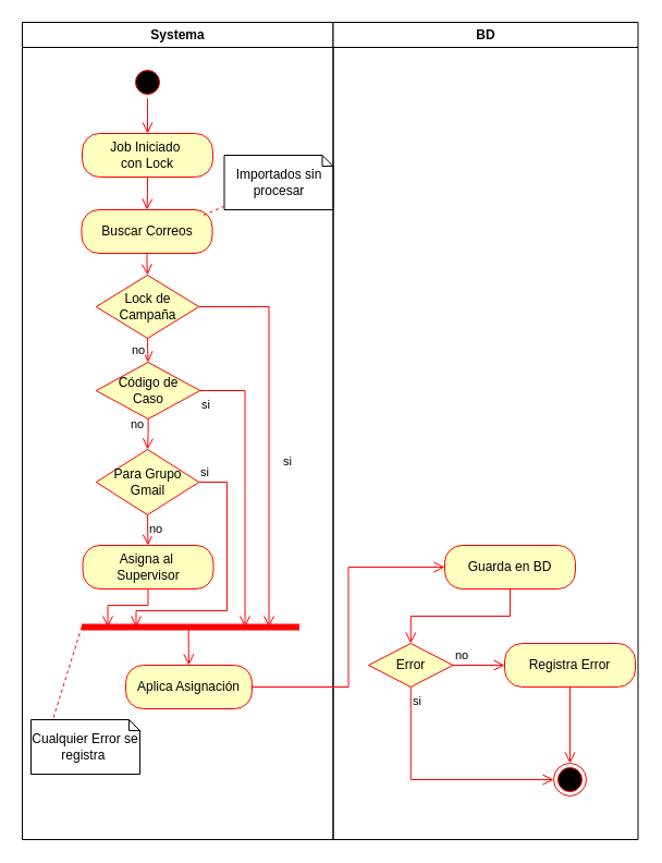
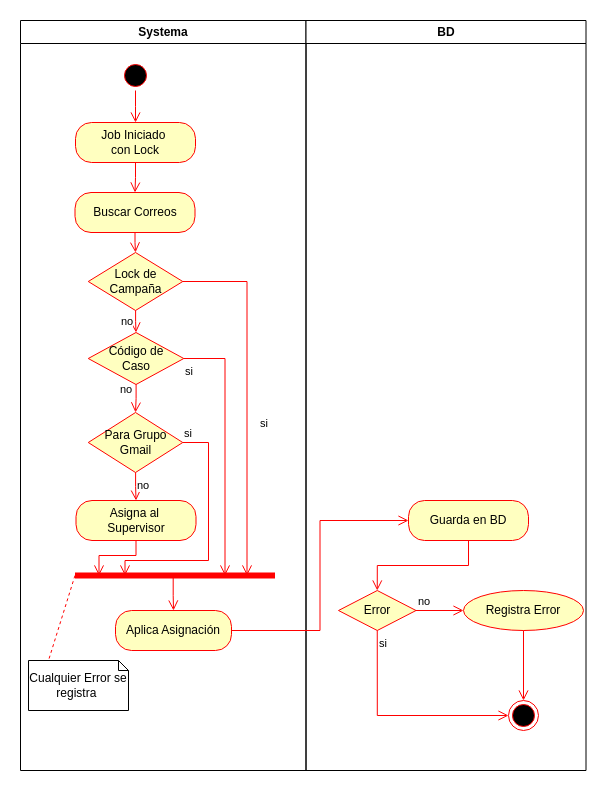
- <mxCell id="9" value="Importados sin procesar" style="shape=note;whiteSpace=wrap;size=10;" vertex="1" parent="2"><mxGeometry x="185.5" y="122" width="100" height="50" as="geometry" /></mxCell>
- <mxCell id="10" value="" style="endArrow=none;strokeColor=#FF0000;endFill=0;rounded=0;dashed=1;exitX=0.933;exitY=0.125;exitDx=0;exitDy=0;exitPerimeter=0;" edge="1" parent="2" source="7" target="9"><mxGeometry relative="1" as="geometry"><mxPoint x="367.121" y="375" as="sourcePoint" /></mxGeometry></mxCell>
- <mxCell id="34" value="Registra Error" style="rounded=1;whiteSpace=wrap;html=1;arcSize=40;fontColor=#000000;fillColor=#ffffc0;strokeColor=#ff0000;" vertex="1" parent="27"><mxGeometry x="157.5" y="570" width="120" height="40" as="geometry" /></mxCell>
+ <mxCell id="34" value="Registra Error" style="ellipse;whiteSpace=wrap;html=1;arcSize=40;fontColor=#000000;fillColor=#ffffc0;strokeColor=#ff0000;" vertex="1" parent="27"><mxGeometry x="157.5" y="570" width="120" height="40" as="geometry" /></mxCell>
